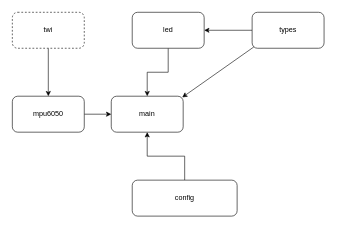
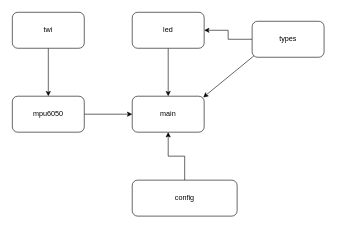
- <mxCell id="8" value="twi" style="rounded=1;whiteSpace=wrap;html=1;dashed=1;" parent="1" vertex="1"><mxGeometry x="20" y="20" width="120" height="60" as="geometry" /></mxCell>
+ <mxCell id="8" value="twi" style="rounded=1;whiteSpace=wrap;html=1;" parent="1" vertex="1"><mxGeometry x="20" y="20" width="120" height="60" as="geometry" /></mxCell>
- <mxCell id="10" value="types" style="rounded=1;whiteSpace=wrap;html=1;" parent="1" vertex="1"><mxGeometry x="420" y="20" width="120" height="60" as="geometry" /></mxCell>
+ <mxCell id="10" value="types" style="rounded=1;whiteSpace=wrap;html=1;" parent="1" vertex="1"><mxGeometry x="420" y="35" width="120" height="60" as="geometry" /></mxCell>
- <mxCell id="2" value="main" style="rounded=1;whiteSpace=wrap;html=1;" parent="1" vertex="1"><mxGeometry x="185" y="160" width="120" height="60" as="geometry" /></mxCell>
+ <mxCell id="2" value="main" style="rounded=1;whiteSpace=wrap;html=1;" parent="1" vertex="1"><mxGeometry x="220" y="160" width="120" height="60" as="geometry" /></mxCell>
